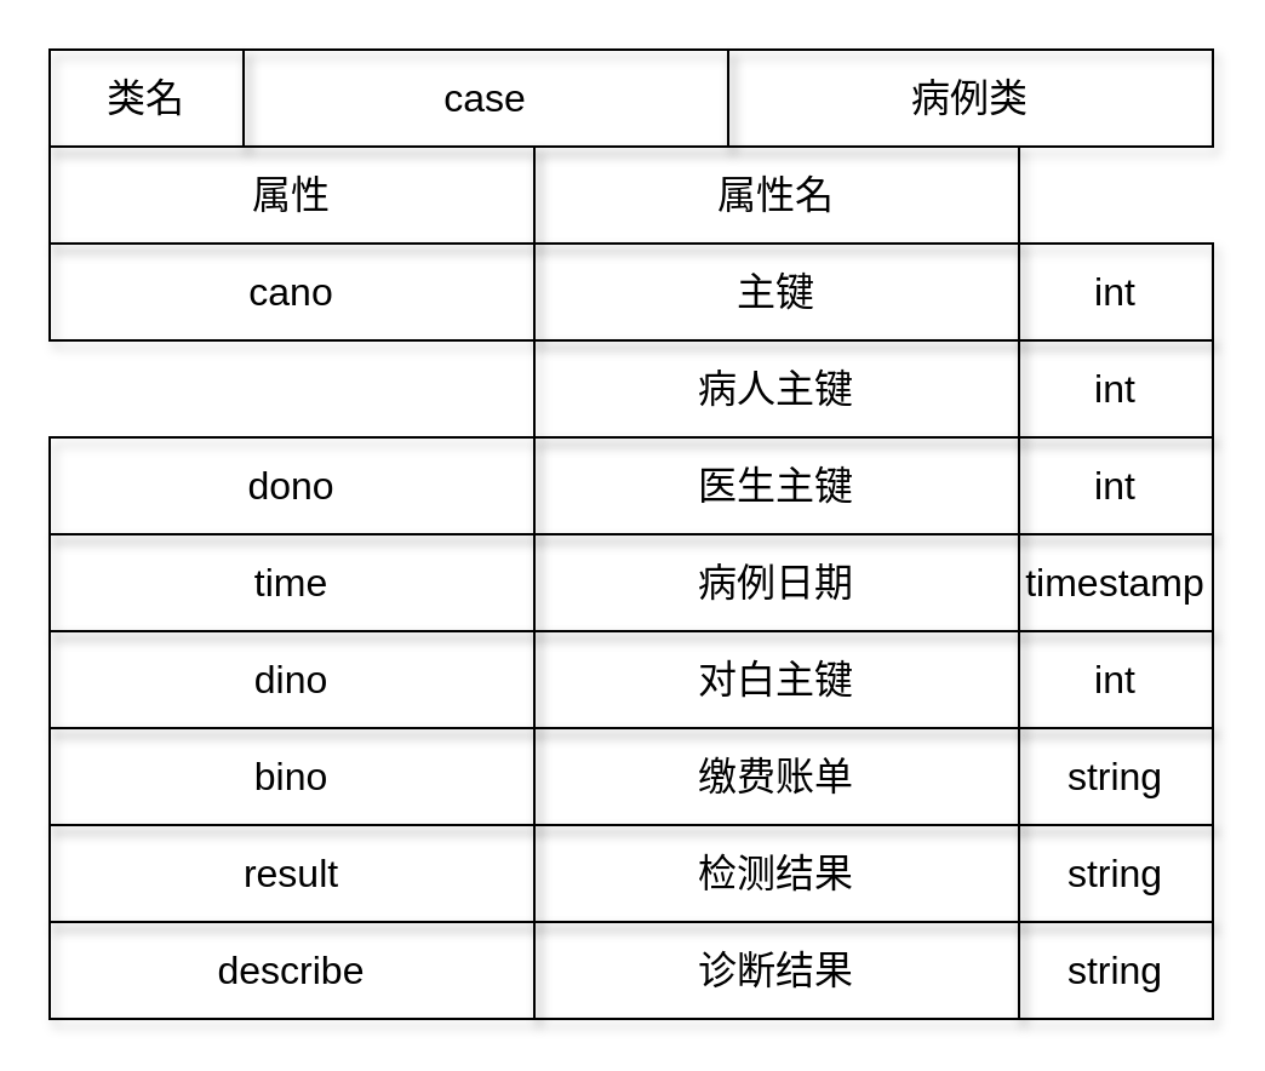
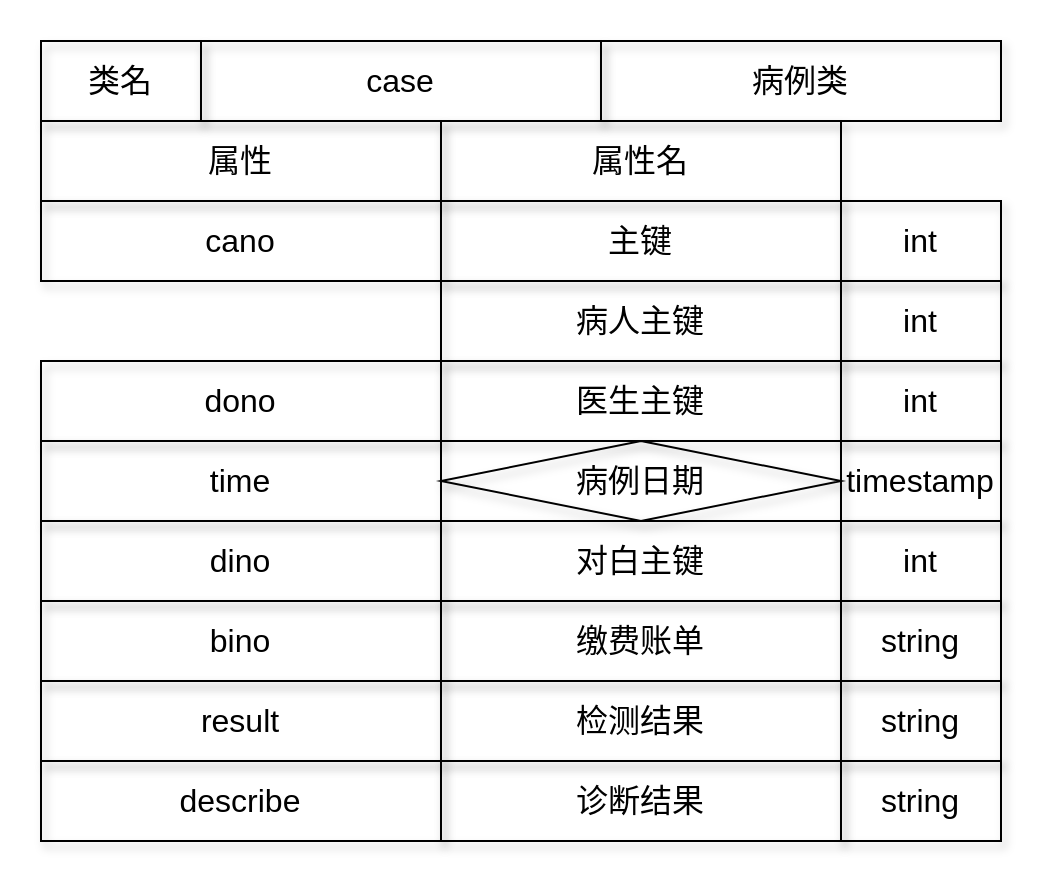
- <mxCell id="16" value="&lt;span style=&quot;font-size: 16px;&quot;&gt;病例日期&lt;/span&gt;" style="rounded=0;whiteSpace=wrap;html=1;fillColor=none;shadow=1;" vertex="1" parent="1"><mxGeometry x="220" y="220" width="200" height="40" as="geometry" /></mxCell>
+ <mxCell id="16" value="&lt;span style=&quot;font-size: 16px;&quot;&gt;病例日期&lt;/span&gt;" style="rhombus;whiteSpace=wrap;html=1;fillColor=none;shadow=1;" vertex="1" parent="1"><mxGeometry x="220" y="220" width="200" height="40" as="geometry" /></mxCell>
